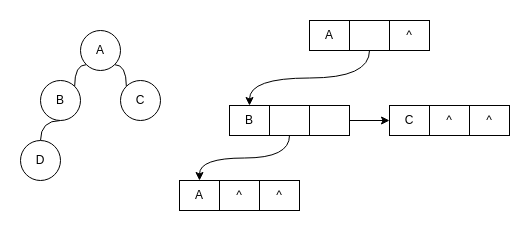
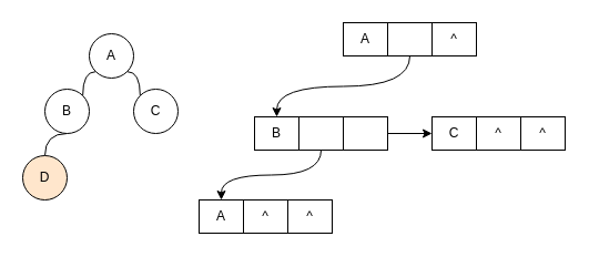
- <mxCell id="8" value="D" style="ellipse;whiteSpace=wrap;html=1;aspect=fixed;" vertex="1" parent="1"><mxGeometry x="20" y="140" width="40" height="40" as="geometry" /></mxCell>
+ <mxCell id="8" value="D" style="ellipse;whiteSpace=wrap;html=1;aspect=fixed;fillColor=#ffe6cc;" vertex="1" parent="1"><mxGeometry x="20" y="140" width="40" height="40" as="geometry" /></mxCell>
